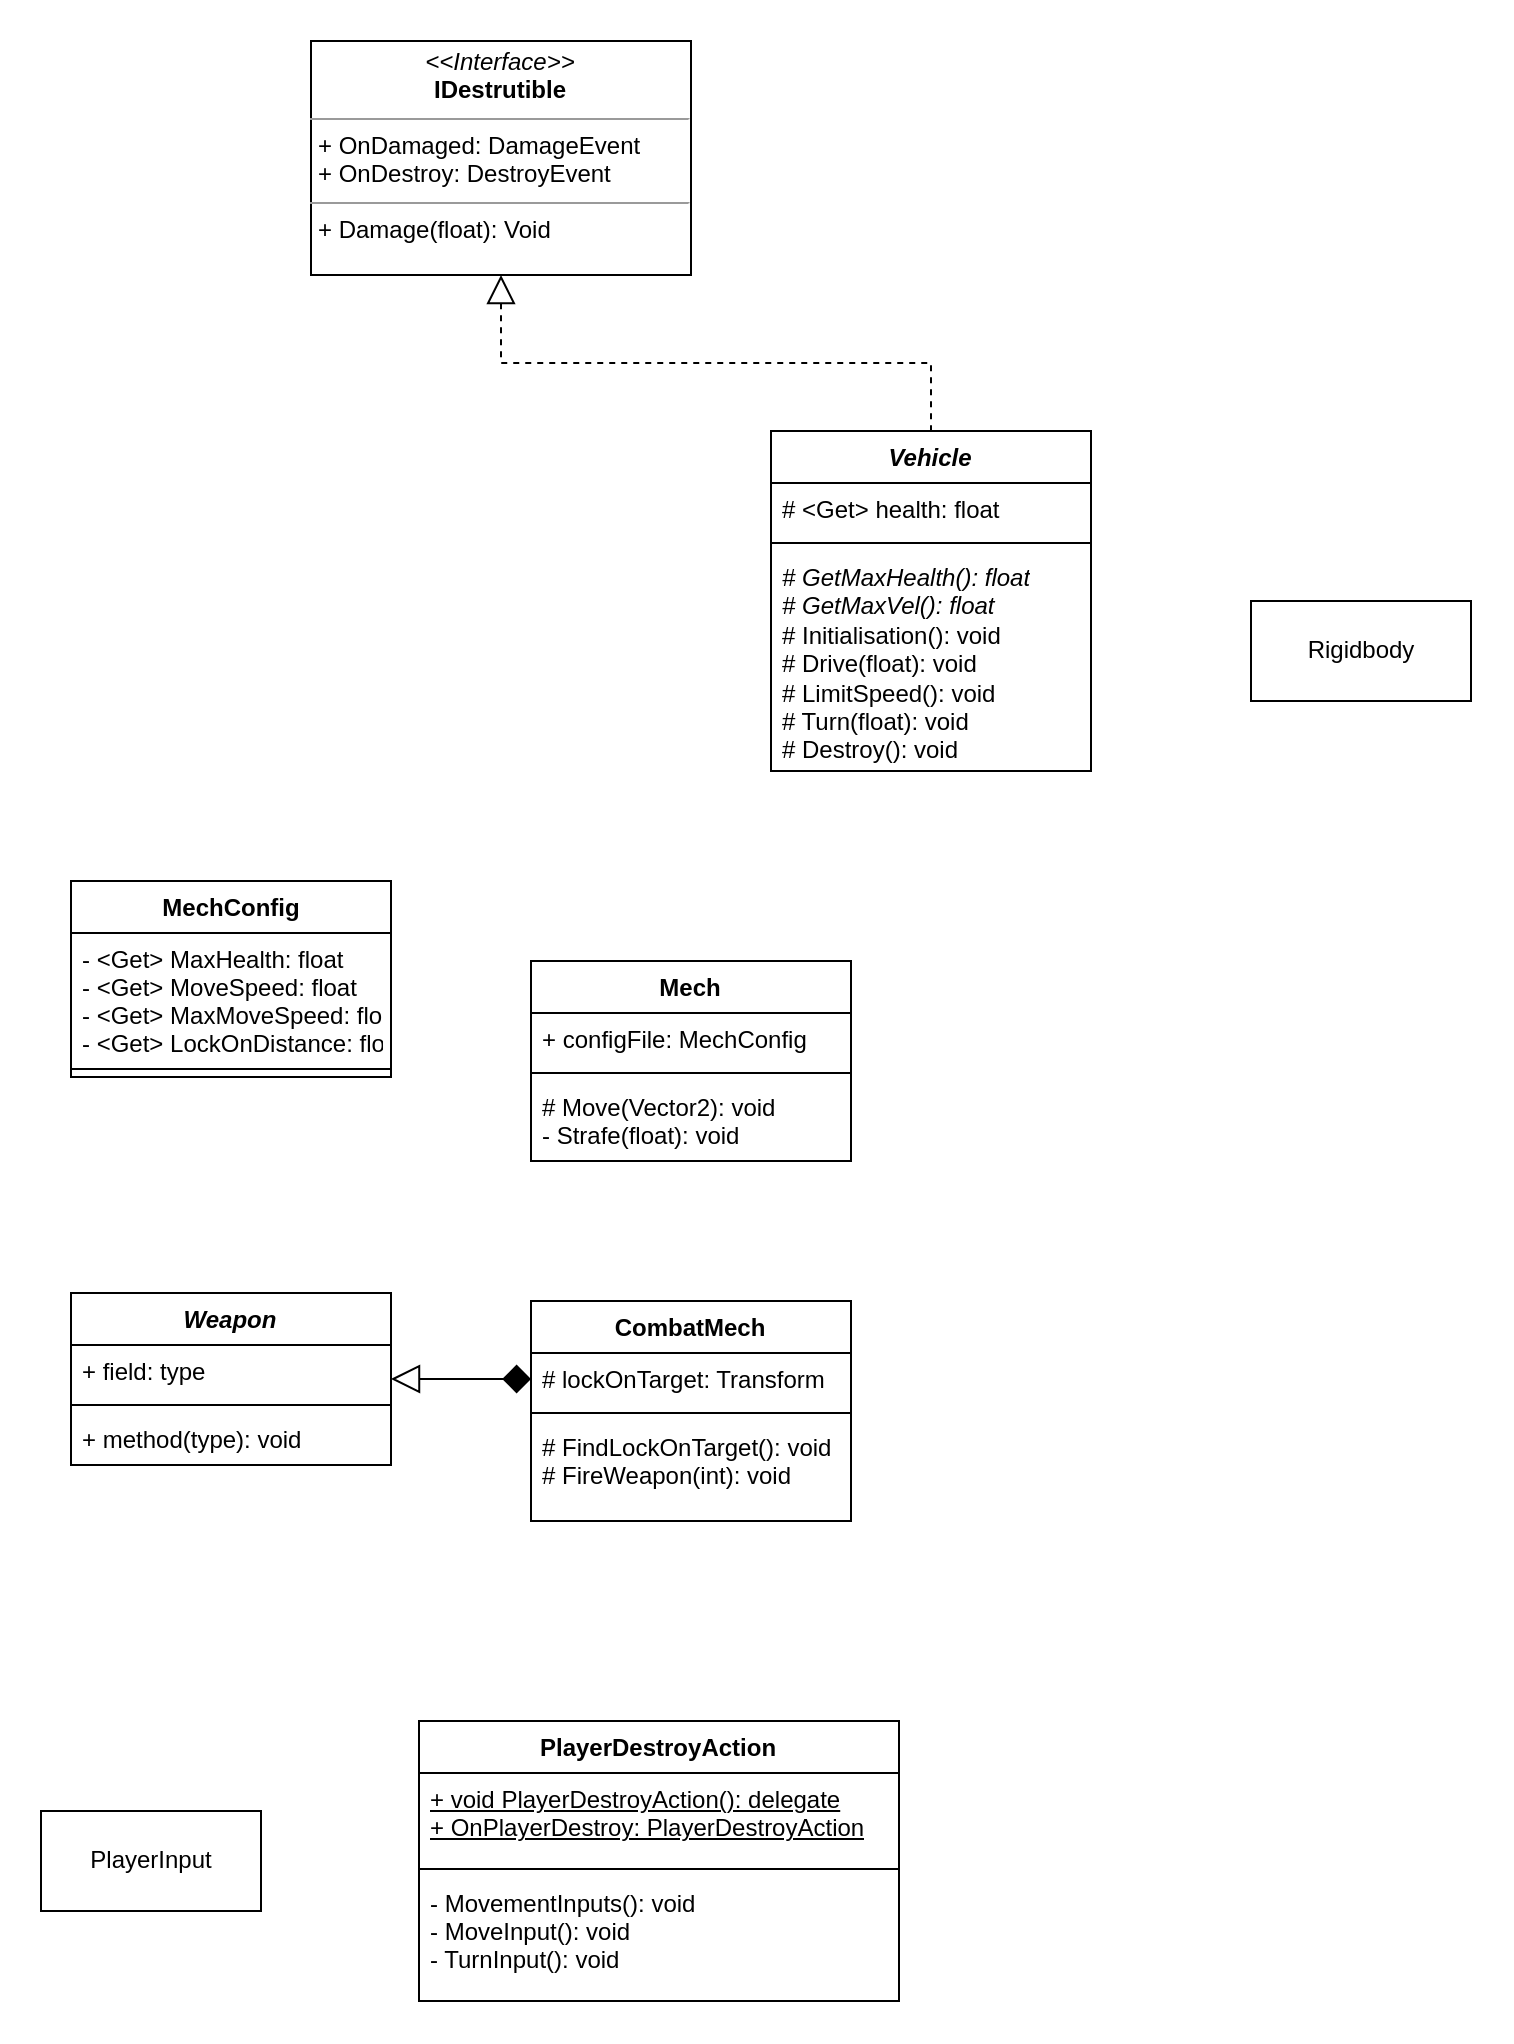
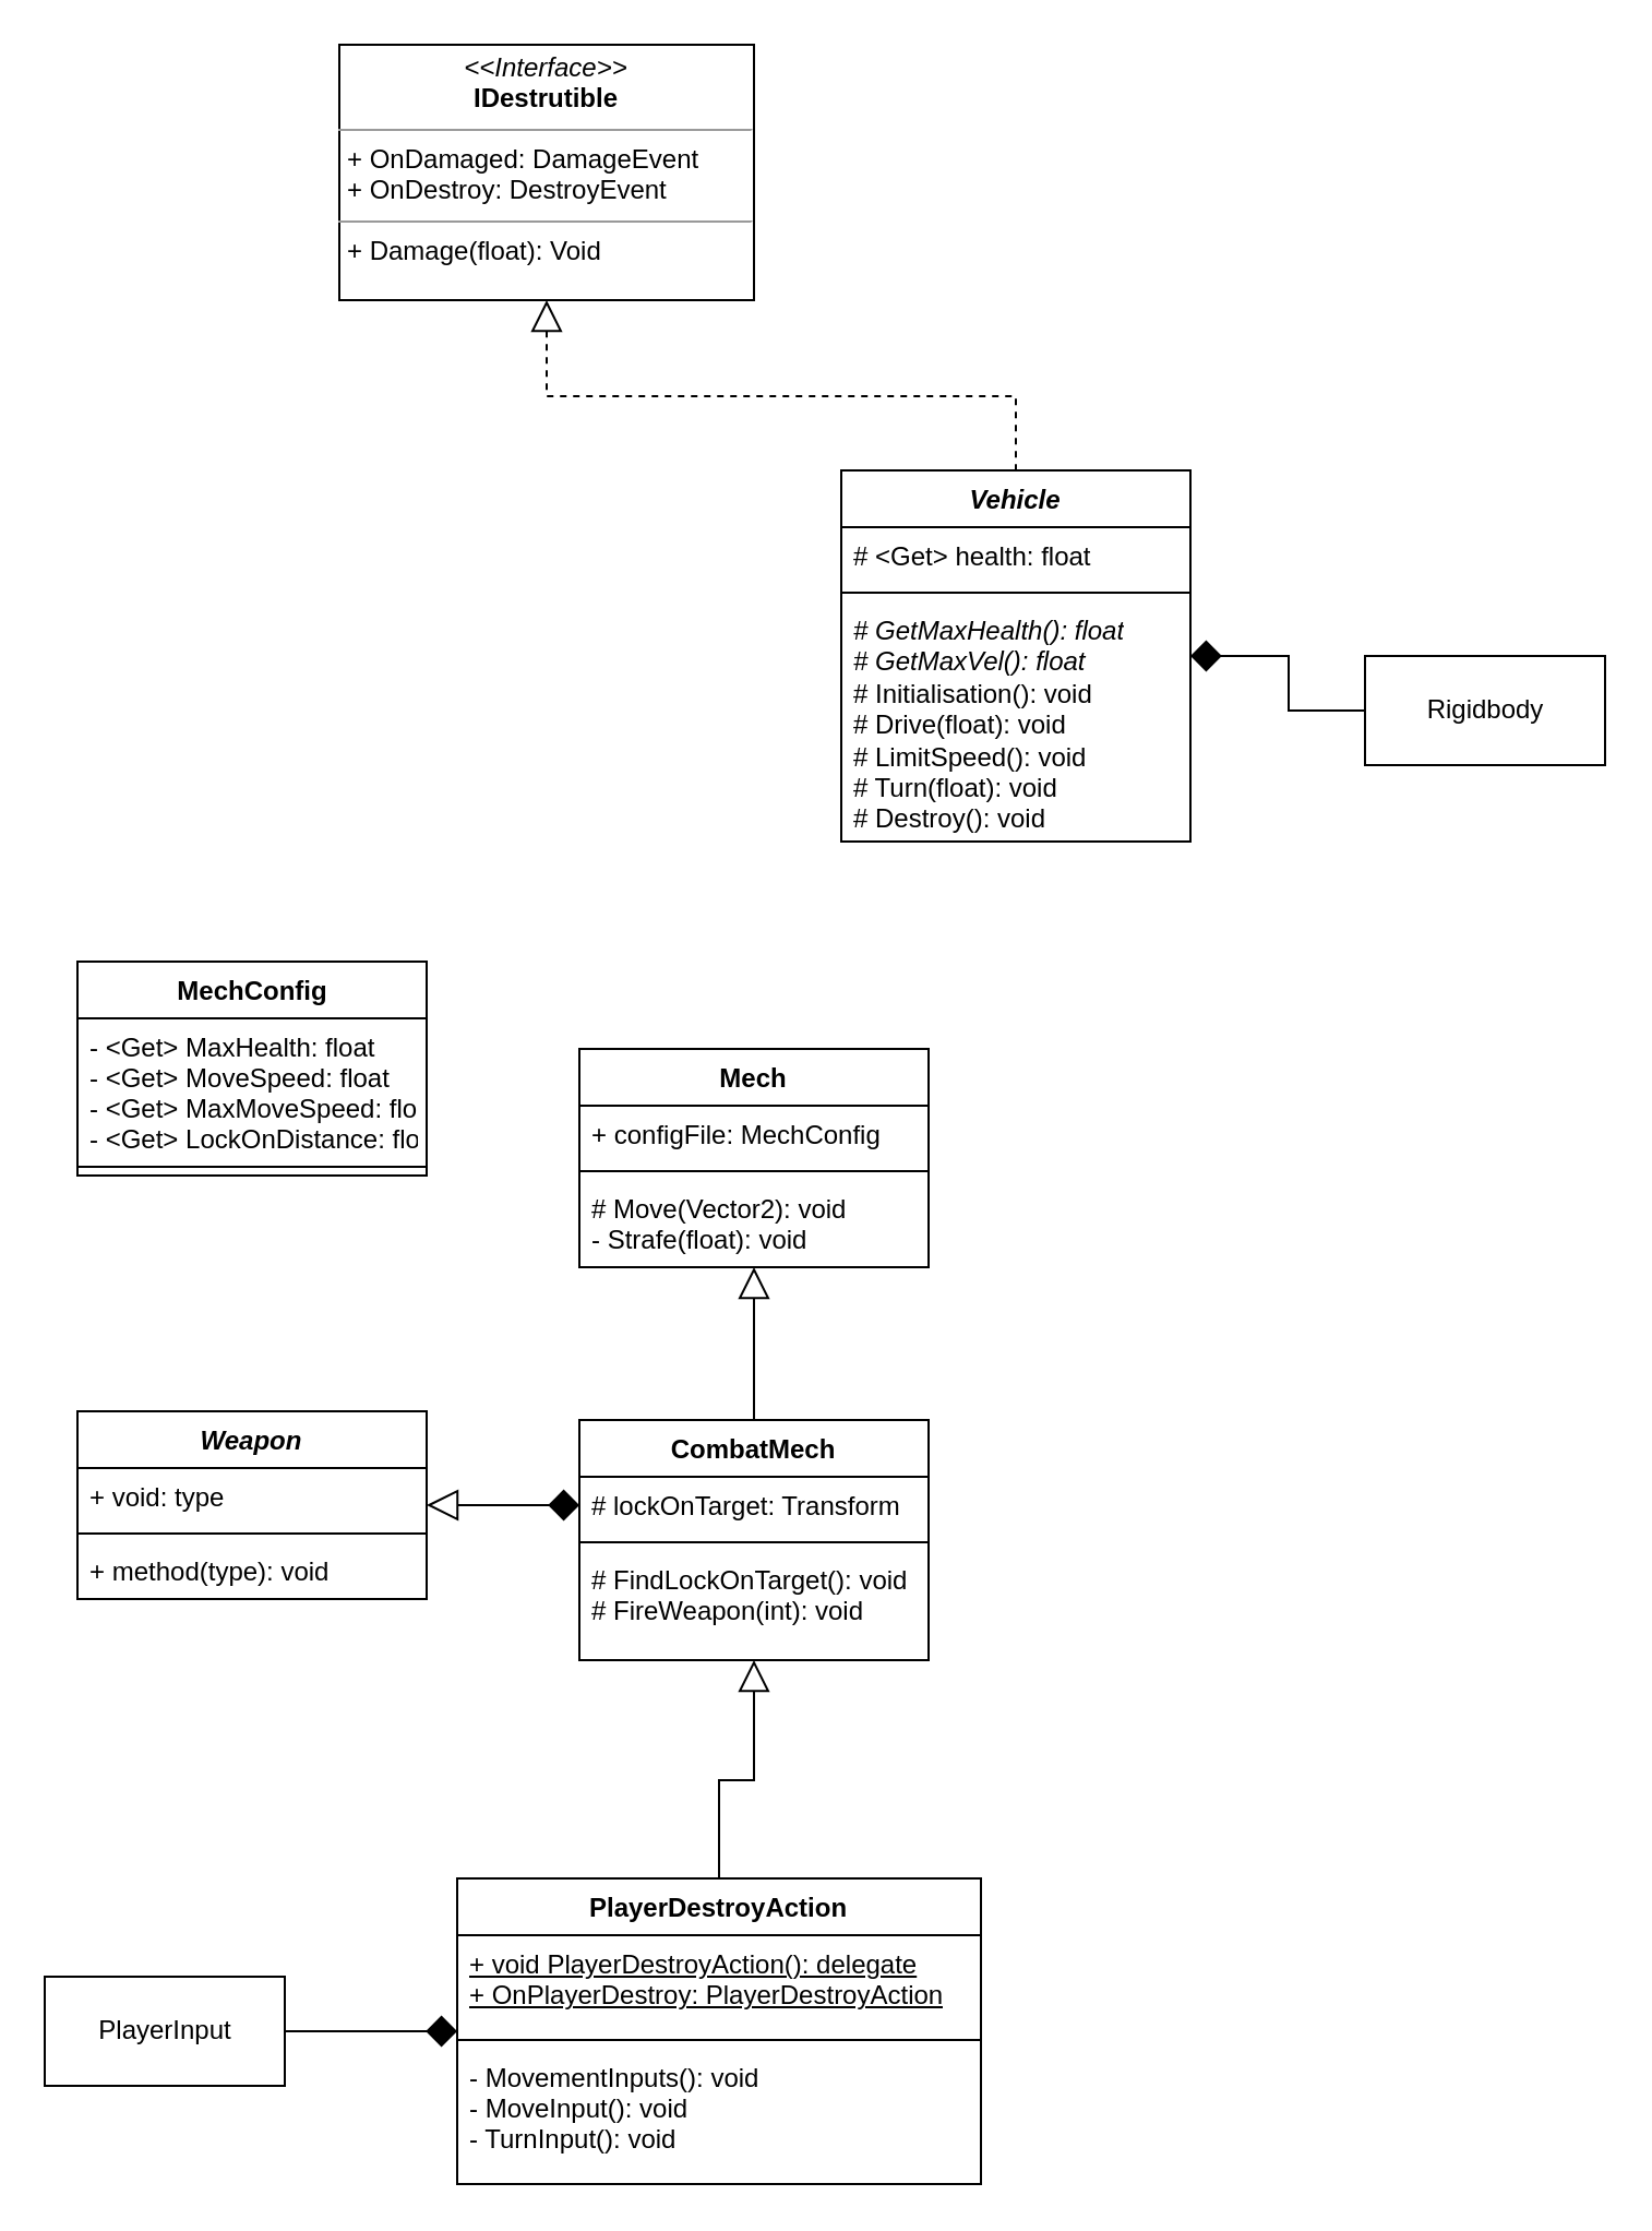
+ <mxCell id="2" parent="1" target="14" edge="1" style="edgeStyle=orthogonalEdgeStyle;rounded=0;orthogonalLoop=1;jettySize=auto;html=1;startArrow=diamond;startFill=1;startSize=12;sourcePerimeterSpacing=0;endArrow=none;endFill=0;endSize=12;" source="3"><mxGeometry as="geometry" relative="1" /></mxCell>
+ <mxCell id="7" parent="1" target="16" edge="1" style="edgeStyle=orthogonalEdgeStyle;rounded=0;orthogonalLoop=1;jettySize=auto;html=1;startArrow=block;startFill=0;startSize=12;sourcePerimeterSpacing=0;endArrow=none;endFill=0;endSize=12;" source="8"><mxGeometry as="geometry" relative="1" /></mxCell>
- <mxCell id="21" value="+ field: type" parent="20" style="text;strokeColor=none;fillColor=none;align=left;verticalAlign=top;spacingLeft=4;spacingRight=4;overflow=hidden;rotatable=0;points=[[0,0.5],[1,0.5]];portConstraint=eastwest;" vertex="1"><mxGeometry as="geometry" y="26" height="26" width="160" /></mxCell>
+ <mxCell id="21" value="+ void: type" parent="20" style="text;strokeColor=none;fillColor=none;align=left;verticalAlign=top;spacingLeft=4;spacingRight=4;overflow=hidden;rotatable=0;points=[[0,0.5],[1,0.5]];portConstraint=eastwest;" vertex="1"><mxGeometry as="geometry" y="26" height="26" width="160" /></mxCell>
+ <mxCell id="15" parent="1" target="26" edge="1" style="edgeStyle=orthogonalEdgeStyle;rounded=0;orthogonalLoop=1;jettySize=auto;html=1;startArrow=block;startFill=0;startSize=12;sourcePerimeterSpacing=0;endArrow=none;endFill=0;endSize=12;" source="16"><mxGeometry as="geometry" relative="1" /></mxCell>
+ <mxCell id="25" parent="1" target="30" edge="1" style="edgeStyle=orthogonalEdgeStyle;rounded=0;orthogonalLoop=1;jettySize=auto;html=1;startArrow=diamond;startFill=1;startSize=12;sourcePerimeterSpacing=0;endArrow=none;endFill=0;endSize=12;" source="26"><mxGeometry as="geometry" relative="1" /></mxCell>
